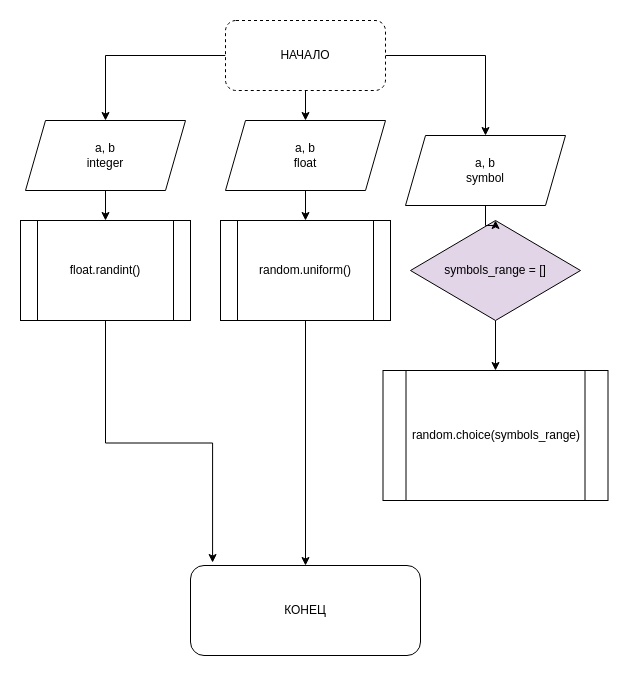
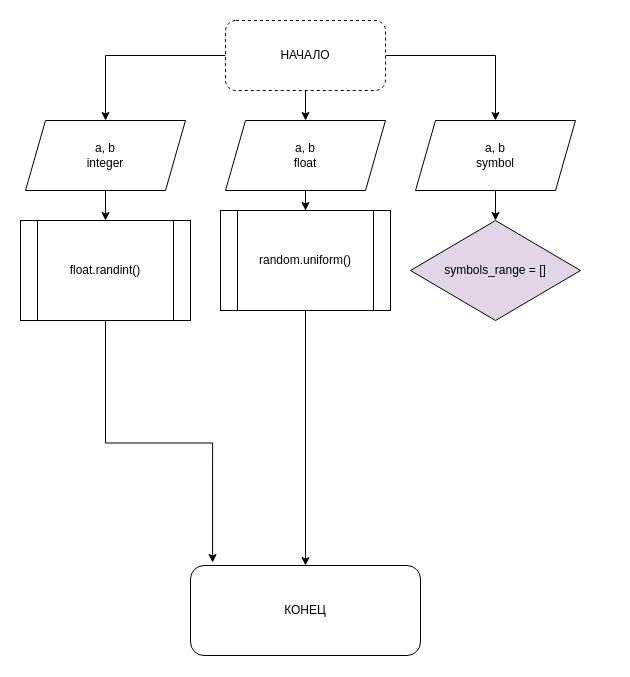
- <mxCell id="15" value="a, b&lt;br&gt;symbol" style="shape=parallelogram;perimeter=parallelogramPerimeter;whiteSpace=wrap;html=1;fixedSize=1;" parent="1" vertex="1"><mxGeometry x="405" y="135" width="160" height="70" as="geometry" /></mxCell>
+ <mxCell id="15" value="a, b&lt;br&gt;symbol" style="shape=parallelogram;perimeter=parallelogramPerimeter;whiteSpace=wrap;html=1;fixedSize=1;" parent="1" vertex="1"><mxGeometry x="415" y="120" width="160" height="70" as="geometry" /></mxCell>
- <mxCell id="11" value="random.uniform()" style="shape=process;whiteSpace=wrap;html=1;" parent="1" vertex="1"><mxGeometry x="220" y="220" width="170" height="100" as="geometry" /></mxCell>
+ <mxCell id="11" value="random.uniform()" style="shape=process;whiteSpace=wrap;html=1;" parent="1" vertex="1"><mxGeometry x="220" y="210" width="170" height="100" as="geometry" /></mxCell>
- <mxCell id="12" value="" style="edgeStyle=orthogonalEdgeStyle;rounded=0;orthogonalLoop=1;jettySize=auto;html=1;" parent="1" source="13" target="18" edge="1"><mxGeometry relative="1" as="geometry" /></mxCell>
- <mxCell id="18" value="random.choice(symbols_range)" style="shape=process;whiteSpace=wrap;html=1;" parent="1" vertex="1"><mxGeometry x="382.5" y="370" width="225" height="130" as="geometry" /></mxCell>
